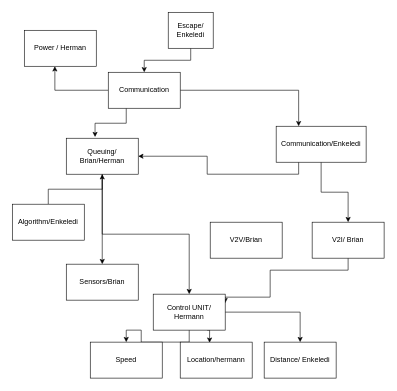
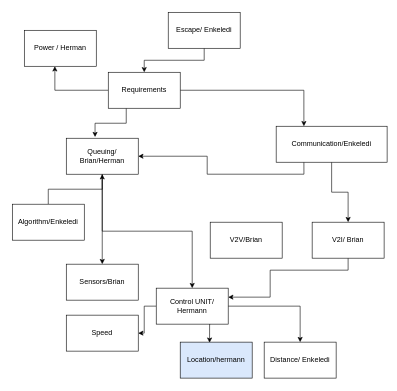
- <mxCell id="24" value="Escape/ Enkeledi" style="rounded=0;whiteSpace=wrap;html=1;" vertex="1" parent="1"><mxGeometry x="280" y="20" width="75" height="60" as="geometry" /></mxCell>
+ <mxCell id="24" value="Escape/ Enkeledi" style="rounded=0;whiteSpace=wrap;html=1;" vertex="1" parent="1"><mxGeometry x="280" y="20" width="120" height="60" as="geometry" /></mxCell>
- <mxCell id="6" value="Communication" style="rounded=0;whiteSpace=wrap;html=1;" vertex="1" parent="1"><mxGeometry x="180" y="120" width="120" height="60" as="geometry" /></mxCell>
+ <mxCell id="6" value="Requirements" style="rounded=0;whiteSpace=wrap;html=1;" vertex="1" parent="1"><mxGeometry x="180" y="120" width="120" height="60" as="geometry" /></mxCell>
- <mxCell id="12" value="Communication/Enkeledi&lt;br&gt;" style="rounded=0;whiteSpace=wrap;html=1;" vertex="1" parent="1"><mxGeometry x="460" y="210" width="150" height="60" as="geometry" /></mxCell>
+ <mxCell id="12" value="Communication/Enkeledi&lt;br&gt;" style="rounded=0;whiteSpace=wrap;html=1;" vertex="1" parent="1"><mxGeometry x="460" y="210" width="185" height="60" as="geometry" /></mxCell>
- <mxCell id="18" value="Control UNIT/ Hermann" style="rounded=0;whiteSpace=wrap;html=1;" vertex="1" parent="1"><mxGeometry x="255" y="490" width="120" height="60" as="geometry" /></mxCell>
+ <mxCell id="18" value="Control UNIT/ Hermann" style="rounded=0;whiteSpace=wrap;html=1;" vertex="1" parent="1"><mxGeometry x="260" y="480" width="120" height="60" as="geometry" /></mxCell>
- <mxCell id="26" value="Speed" style="rounded=0;whiteSpace=wrap;html=1;" vertex="1" parent="1"><mxGeometry x="150" y="570" width="120" height="60" as="geometry" /></mxCell>
+ <mxCell id="26" value="Speed" style="rounded=0;whiteSpace=wrap;html=1;" vertex="1" parent="1"><mxGeometry x="110" y="525" width="120" height="60" as="geometry" /></mxCell>
- <mxCell id="25" value="Location/hermann" style="rounded=0;whiteSpace=wrap;html=1;" vertex="1" parent="1"><mxGeometry x="300" y="570" width="120" height="60" as="geometry" /></mxCell>
+ <mxCell id="25" value="Location/hermann" style="rounded=0;whiteSpace=wrap;html=1;fillColor=#dae8fc;" vertex="1" parent="1"><mxGeometry x="300" y="570" width="120" height="60" as="geometry" /></mxCell>
